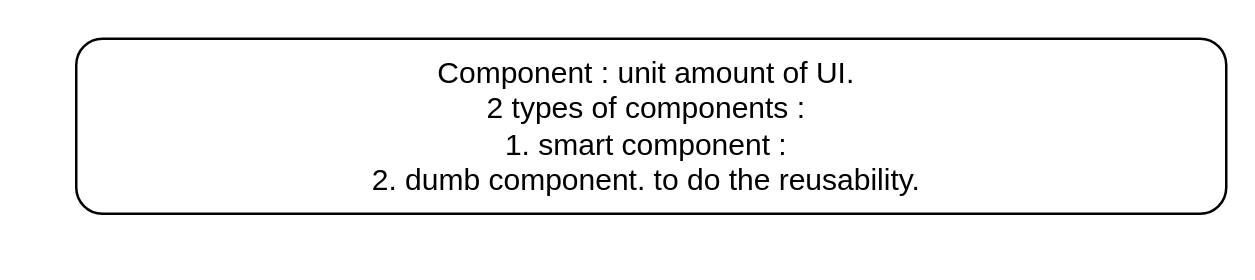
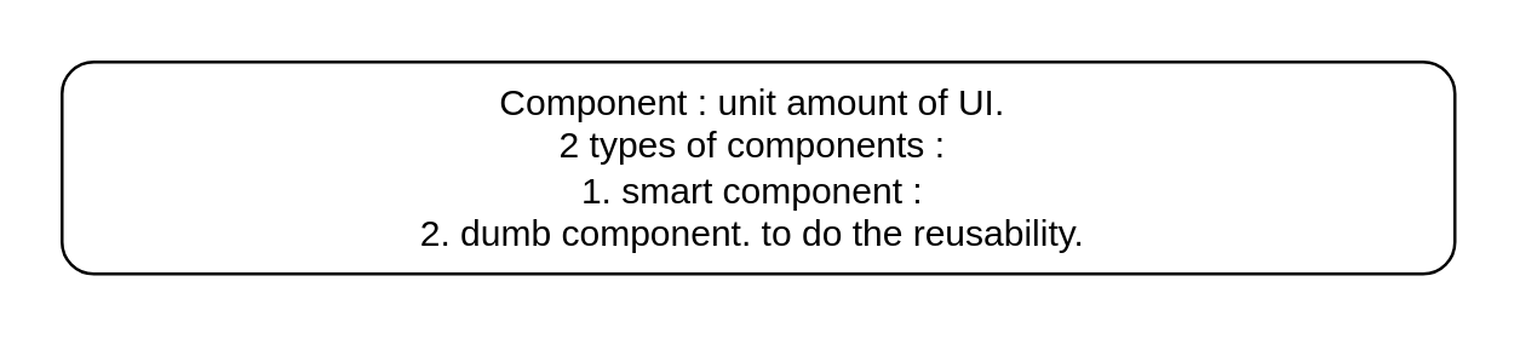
- <mxCell id="2" value="Component : unit amount of UI.&amp;nbsp;&lt;br&gt;2 types of components :&amp;nbsp;&lt;br&gt;1. smart component :&amp;nbsp;&lt;br&gt;2. dumb component. to do the reusability.&amp;nbsp;" style="rounded=1;whiteSpace=wrap;html=1;" vertex="1" parent="1"><mxGeometry x="30" y="15" width="460" height="70" as="geometry" /></mxCell>
+ <mxCell id="2" value="Component : unit amount of UI.&amp;nbsp;&lt;br&gt;2 types of components :&amp;nbsp;&lt;br&gt;1. smart component :&amp;nbsp;&lt;br&gt;2. dumb component. to do the reusability.&amp;nbsp;" style="rounded=1;whiteSpace=wrap;html=1;" vertex="1" parent="1"><mxGeometry x="20" y="20" width="460" height="70" as="geometry" /></mxCell>
